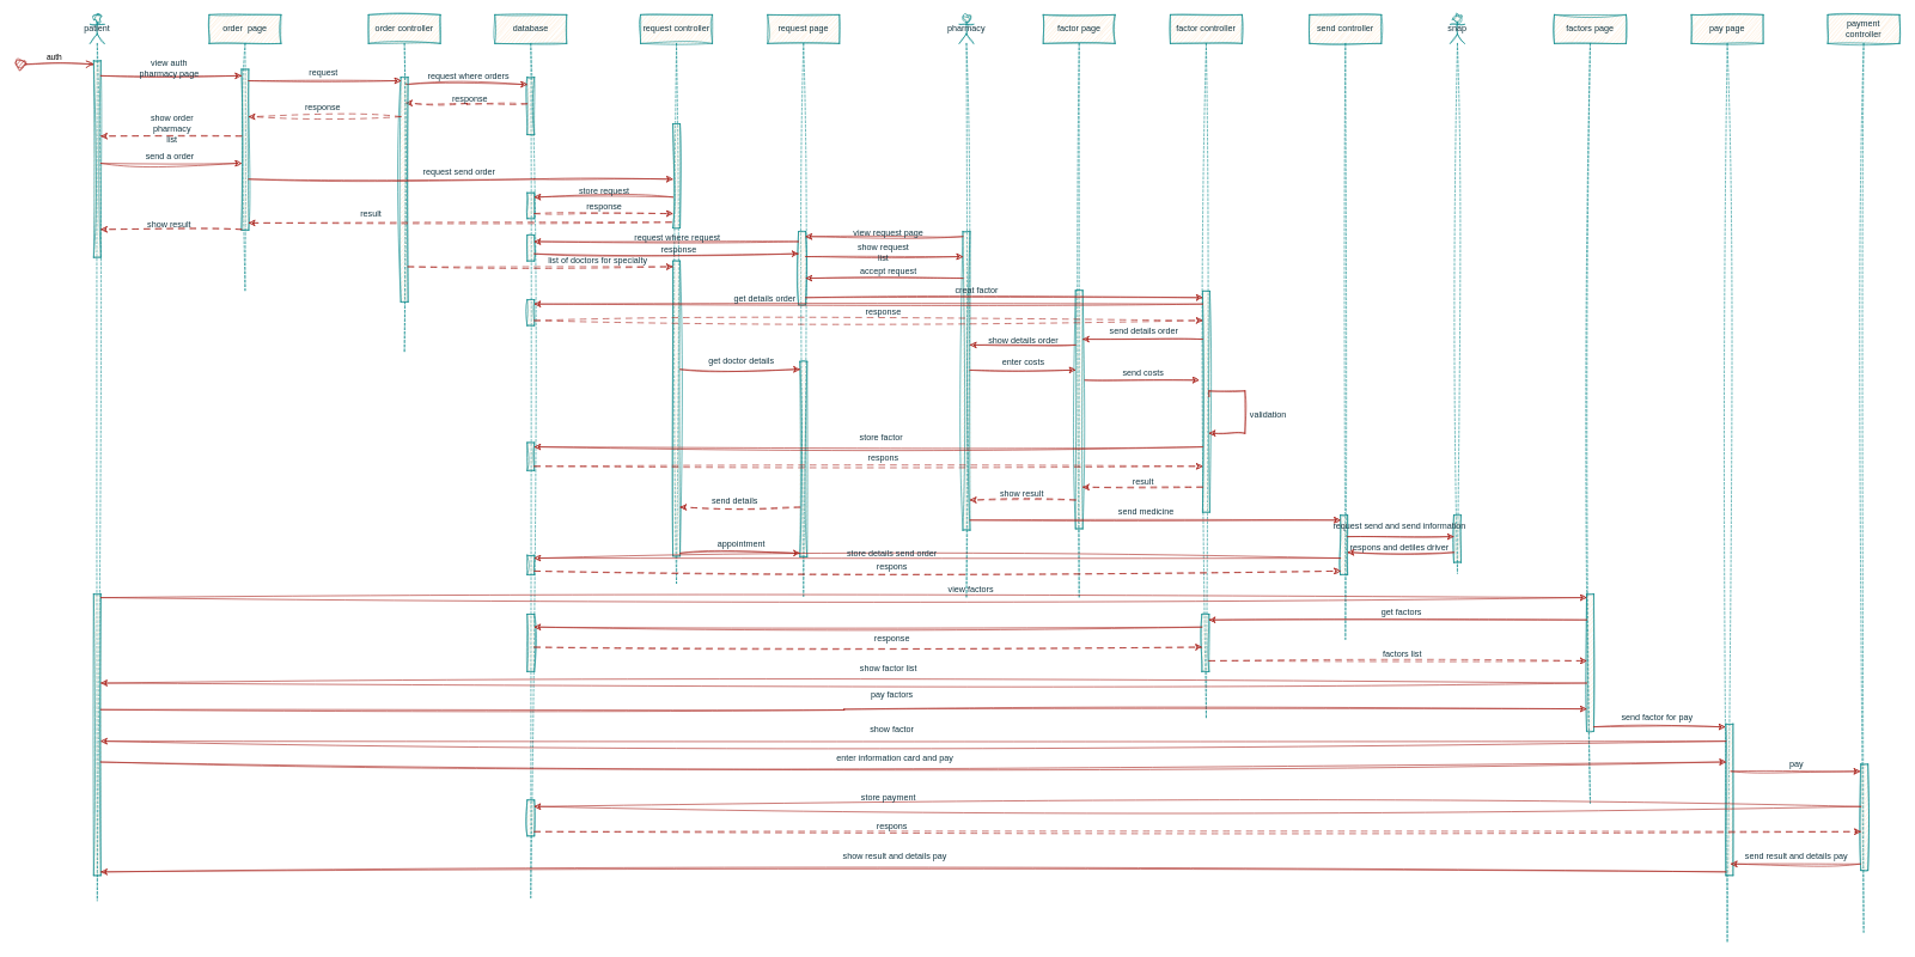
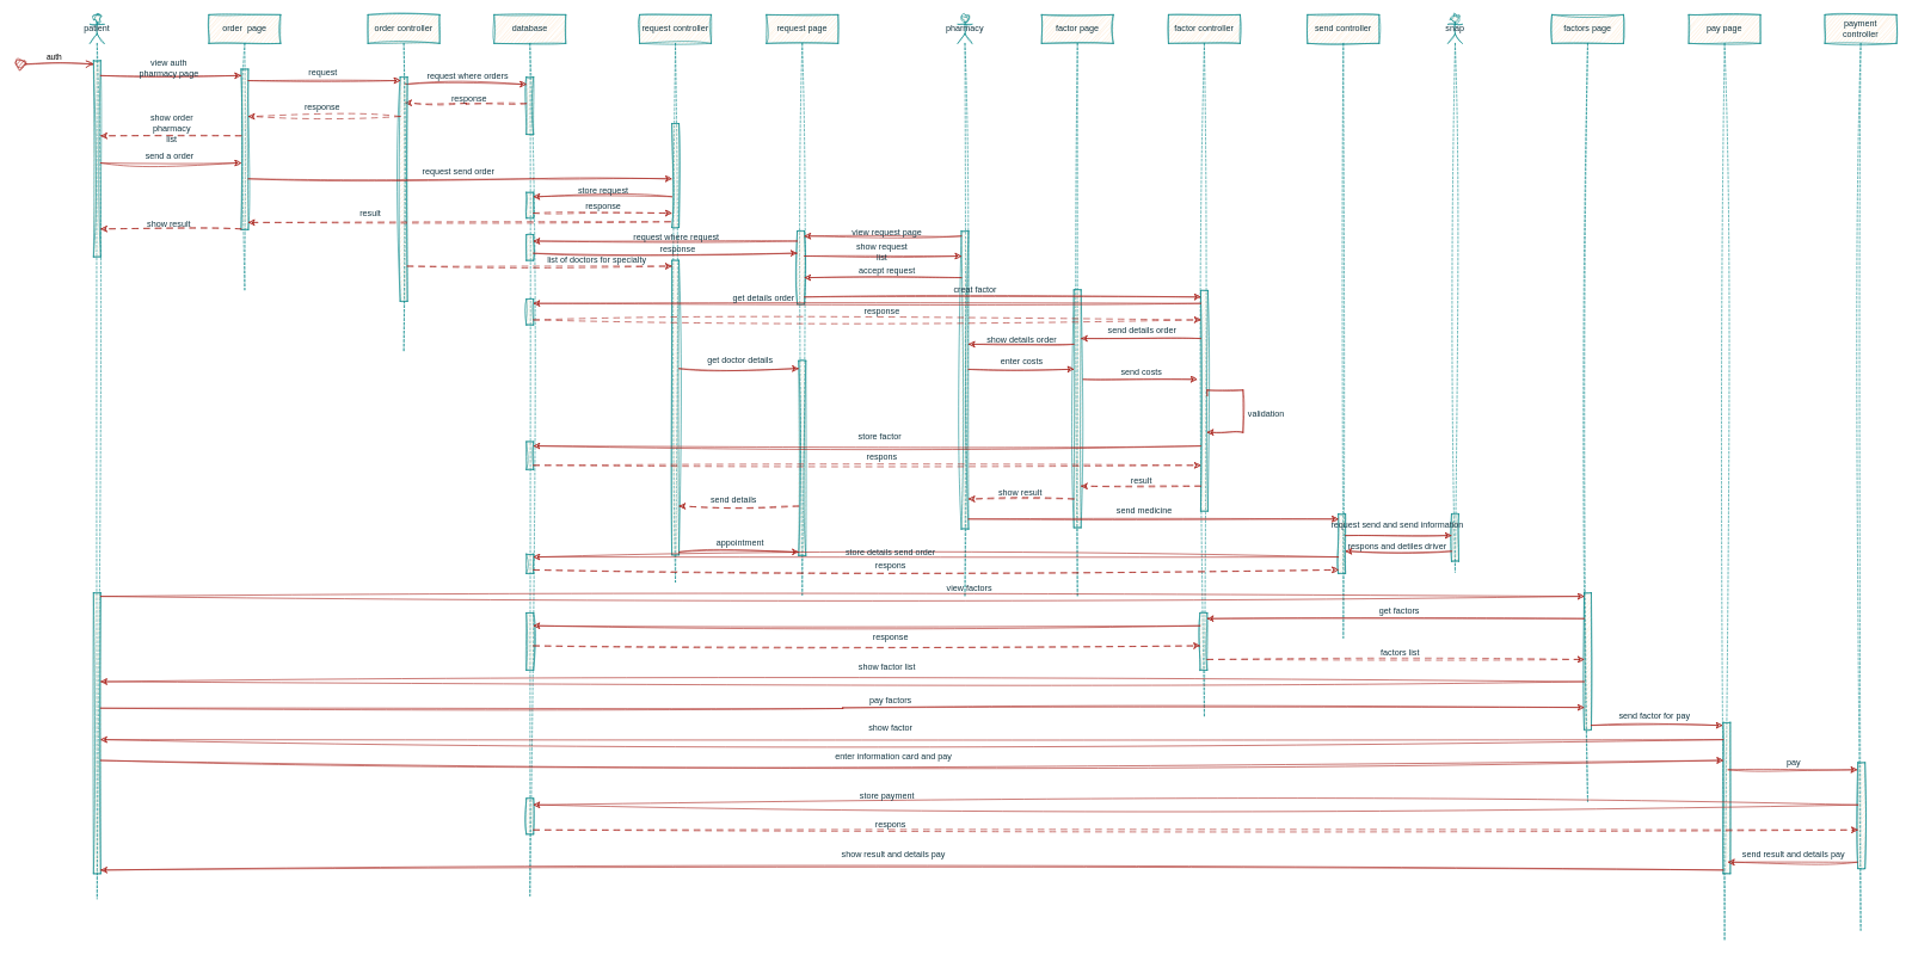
- <mxCell id="134" value="pay factors" style="text;html=1;align=center;verticalAlign=middle;resizable=0;points=[];autosize=1;strokeColor=none;fillColor=none;fontColor=#143642;sketch=1;curveFitting=1;jiggle=2;labelBackgroundColor=none;" vertex="1" parent="1"><mxGeometry x="1203" y="954" width="77" height="26" as="geometry" /></mxCell>
+ <mxCell id="134" value="pay factors" style="text;html=1;align=center;verticalAlign=middle;resizable=0;points=[];autosize=1;strokeColor=none;fillColor=none;fontColor=#143642;sketch=1;curveFitting=1;jiggle=2;labelBackgroundColor=none;" vertex="1" parent="1"><mxGeometry x="1203" y="964" width="77" height="26" as="geometry" /></mxCell>
